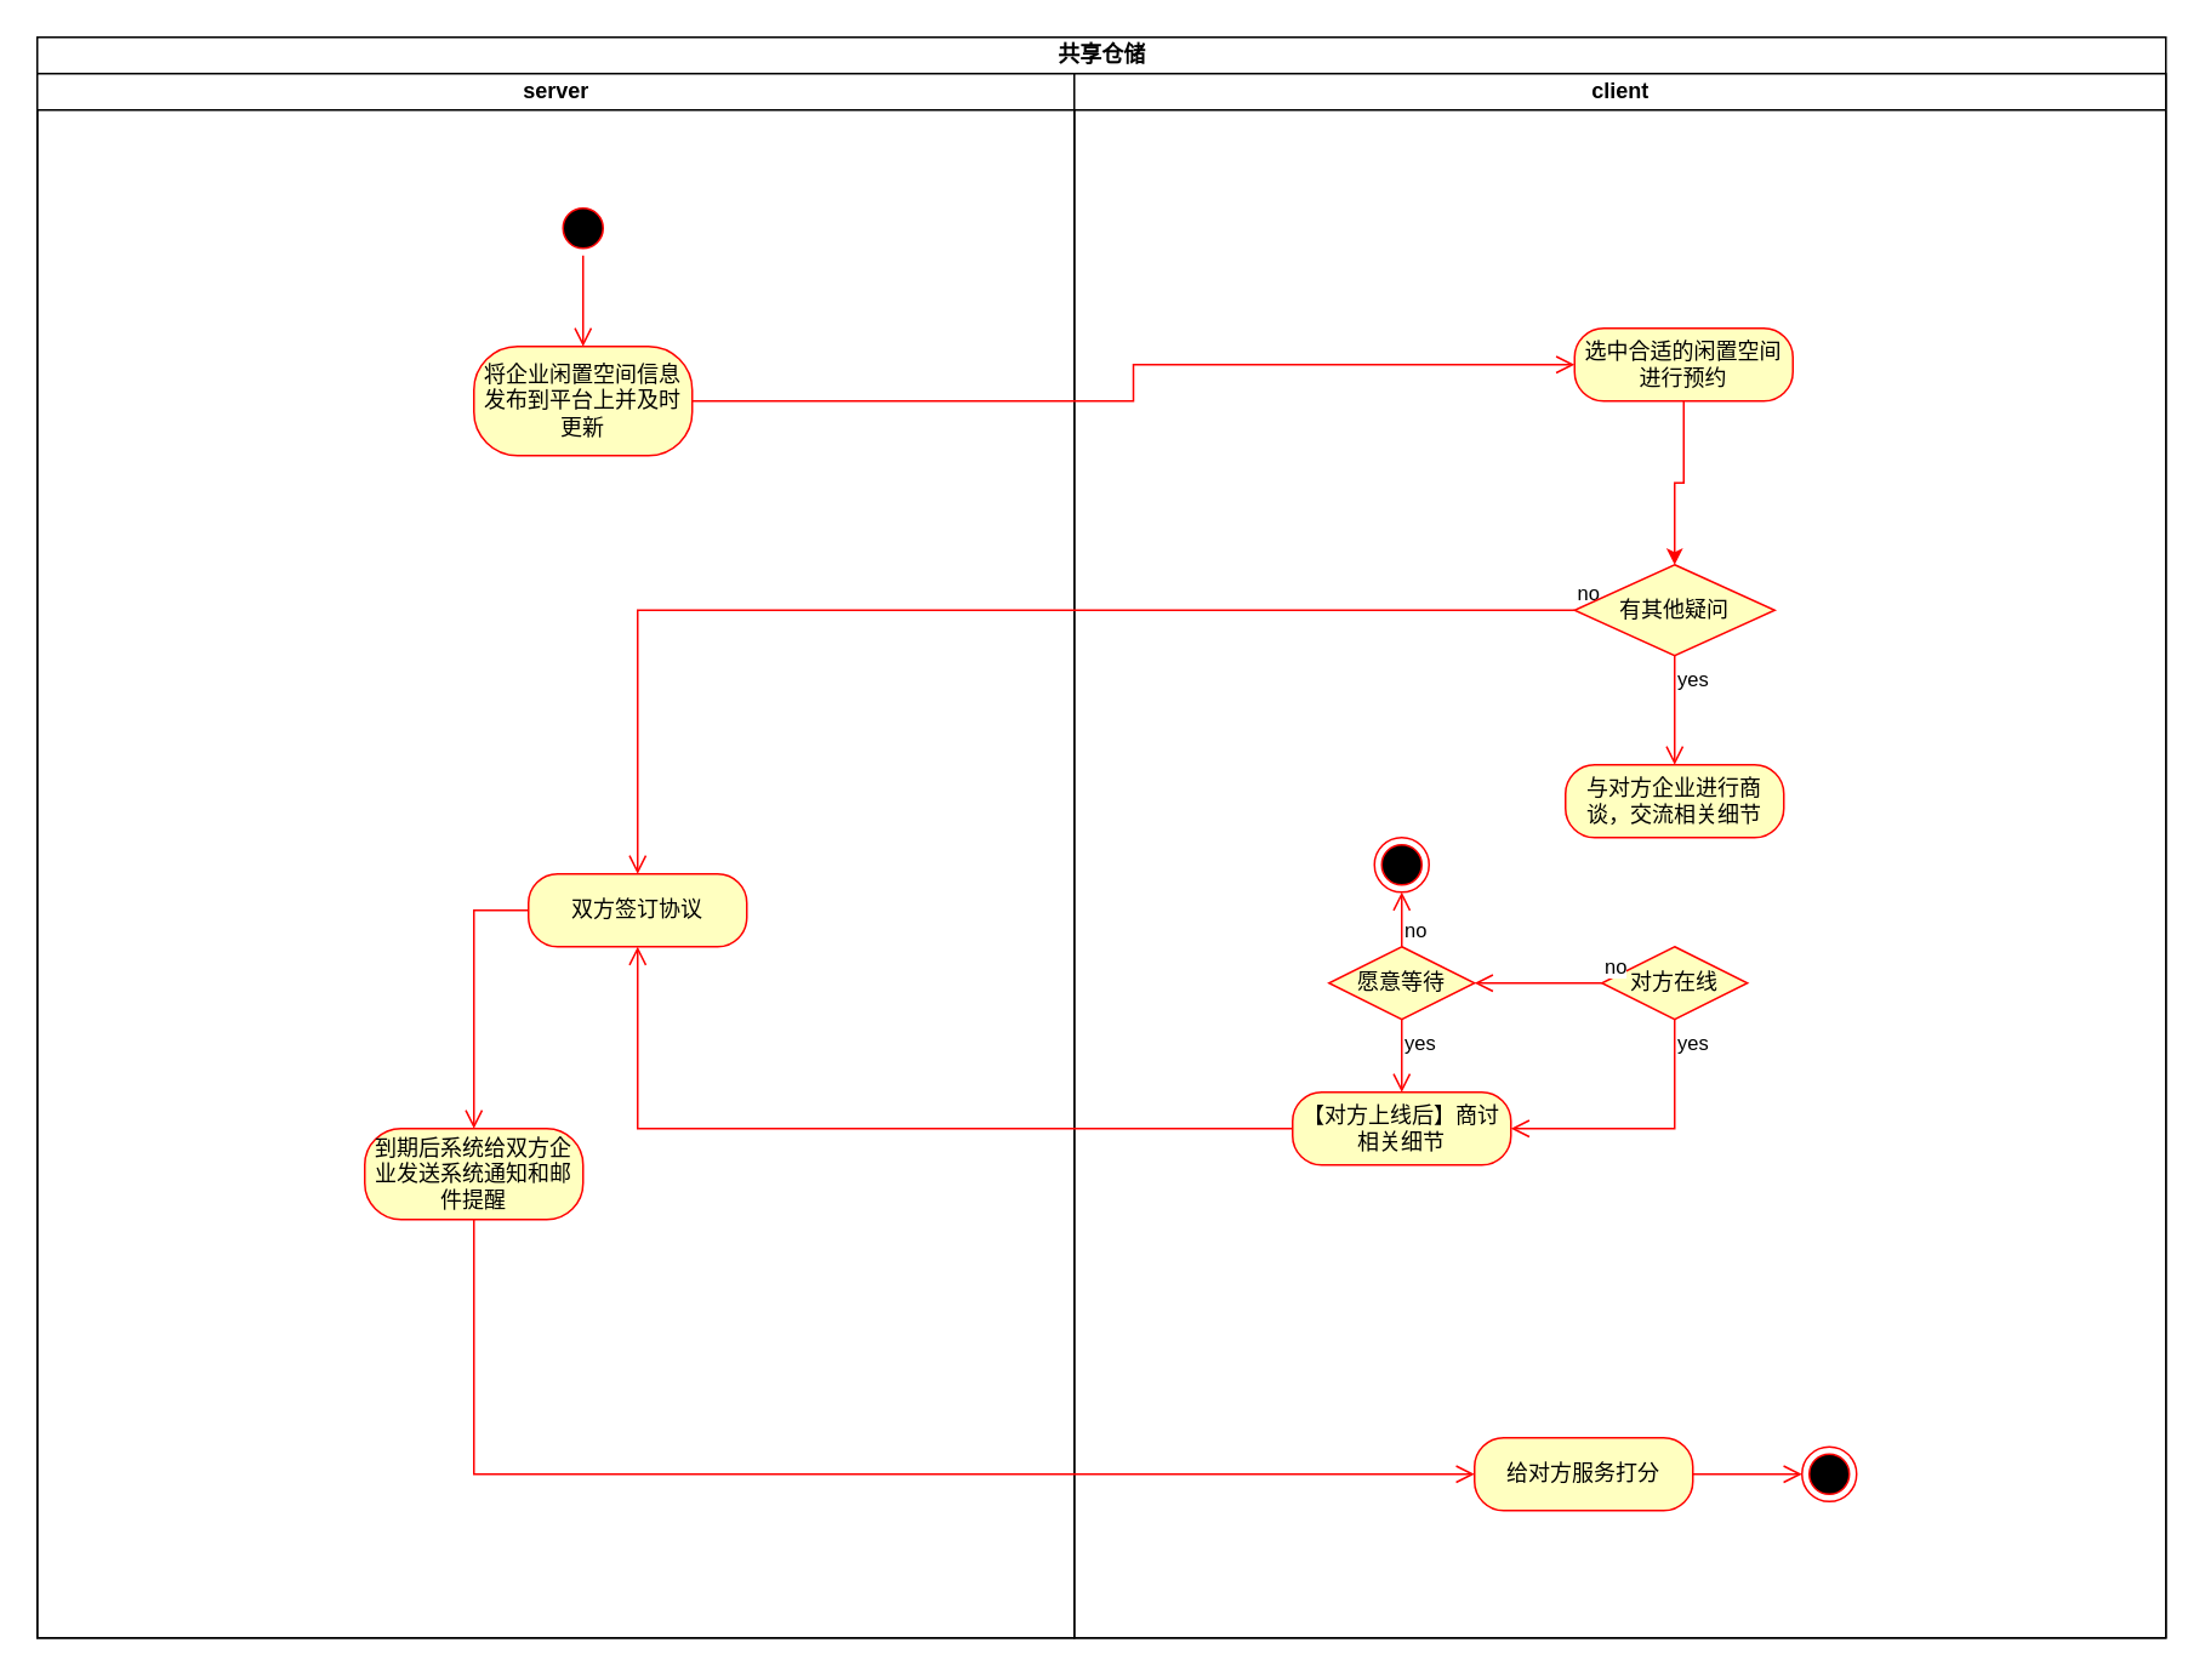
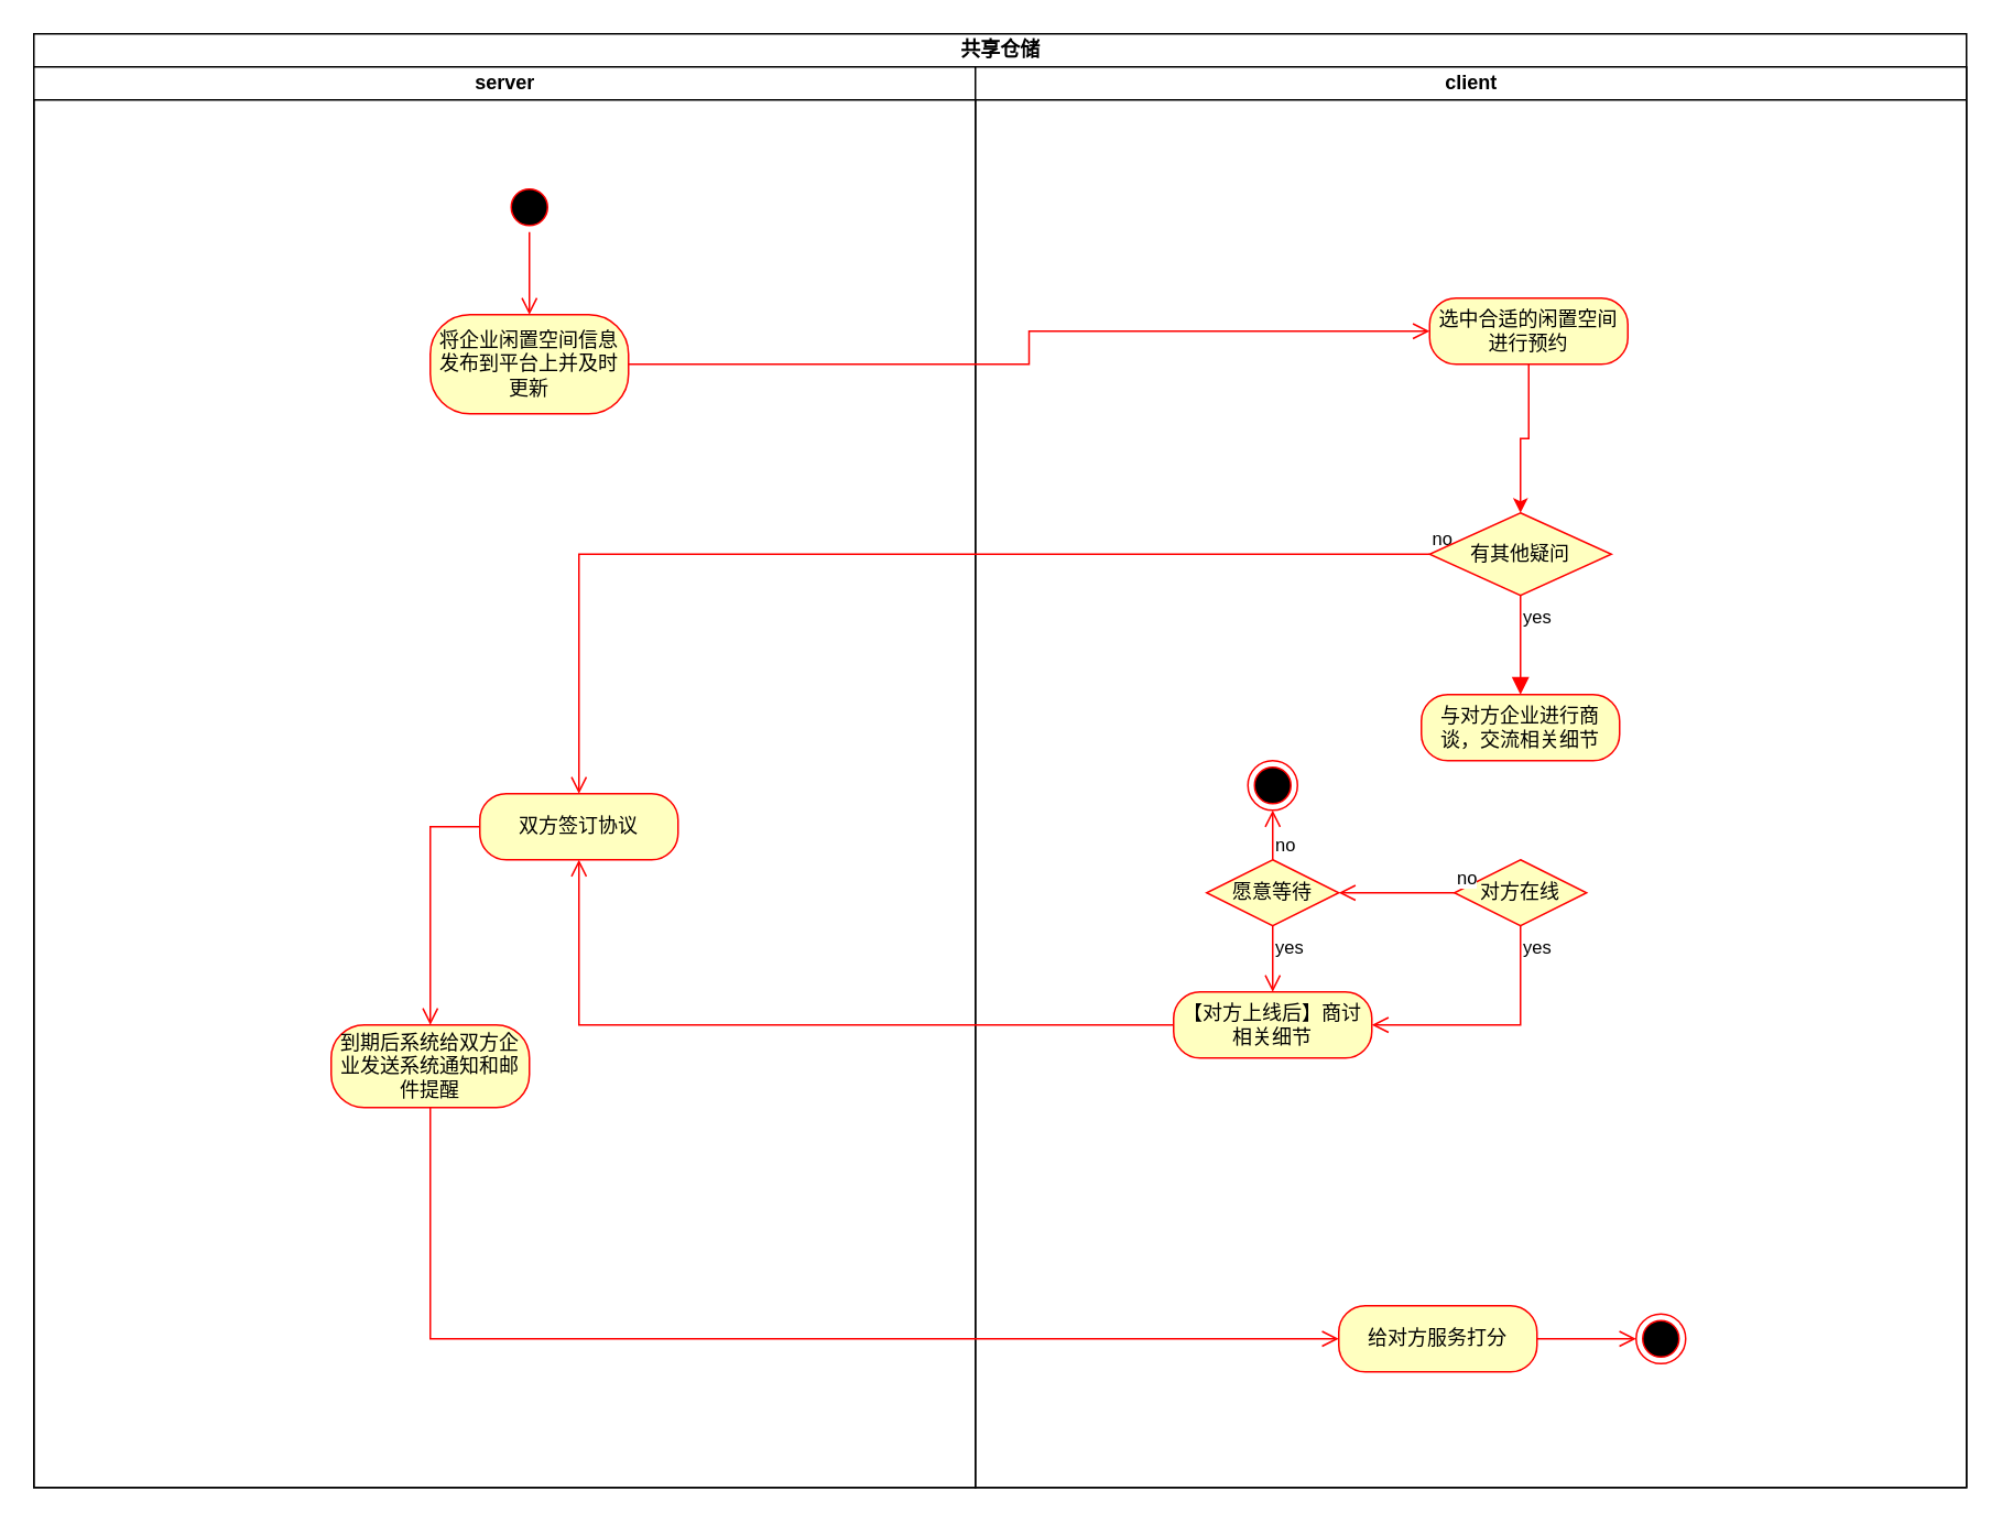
- <mxCell id="18" value="yes" style="edgeStyle=orthogonalEdgeStyle;html=1;align=left;verticalAlign=top;endArrow=open;endSize=8;strokeColor=#ff0000;rounded=0;entryX=0.5;entryY=0;entryDx=0;entryDy=0;" edge="1" source="17" parent="4" target="19"><mxGeometry x="-1" relative="1" as="geometry"><mxPoint x="330.0" y="380" as="targetPoint" /></mxGeometry></mxCell>
+ <mxCell id="18" value="yes" style="edgeStyle=orthogonalEdgeStyle;html=1;align=left;verticalAlign=top;endArrow=block;endSize=8;strokeColor=#ff0000;rounded=0;entryX=0.5;entryY=0;entryDx=0;entryDy=0;" edge="1" source="17" parent="4" target="19"><mxGeometry x="-1" relative="1" as="geometry"><mxPoint x="330.0" y="380" as="targetPoint" /></mxGeometry></mxCell>
